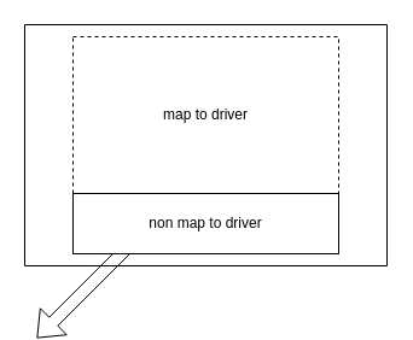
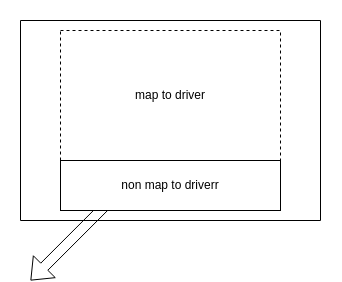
- <mxCell id="5" value="non map to driver" style="whiteSpace=wrap;html=1;" vertex="1" parent="1"><mxGeometry x="60" y="160" width="220" height="50" as="geometry" /></mxCell>
+ <mxCell id="5" value="non map to driverr" style="whiteSpace=wrap;html=1;" vertex="1" parent="1"><mxGeometry x="60" y="160" width="220" height="50" as="geometry" /></mxCell>
